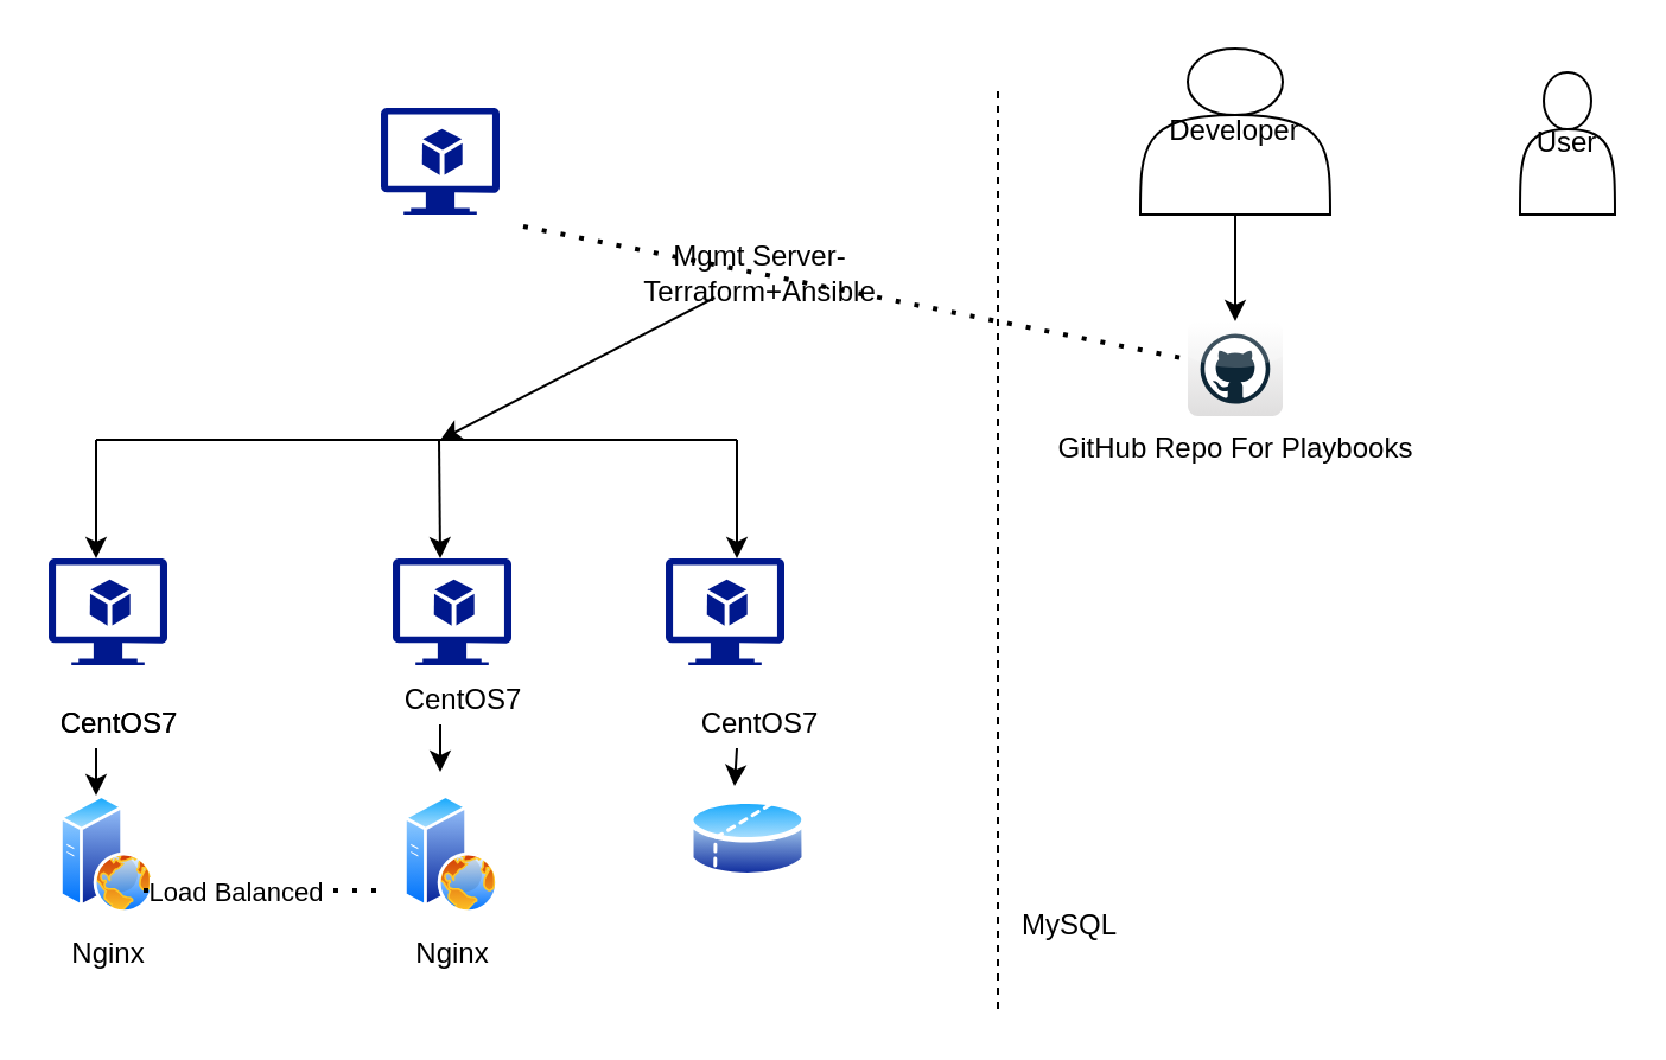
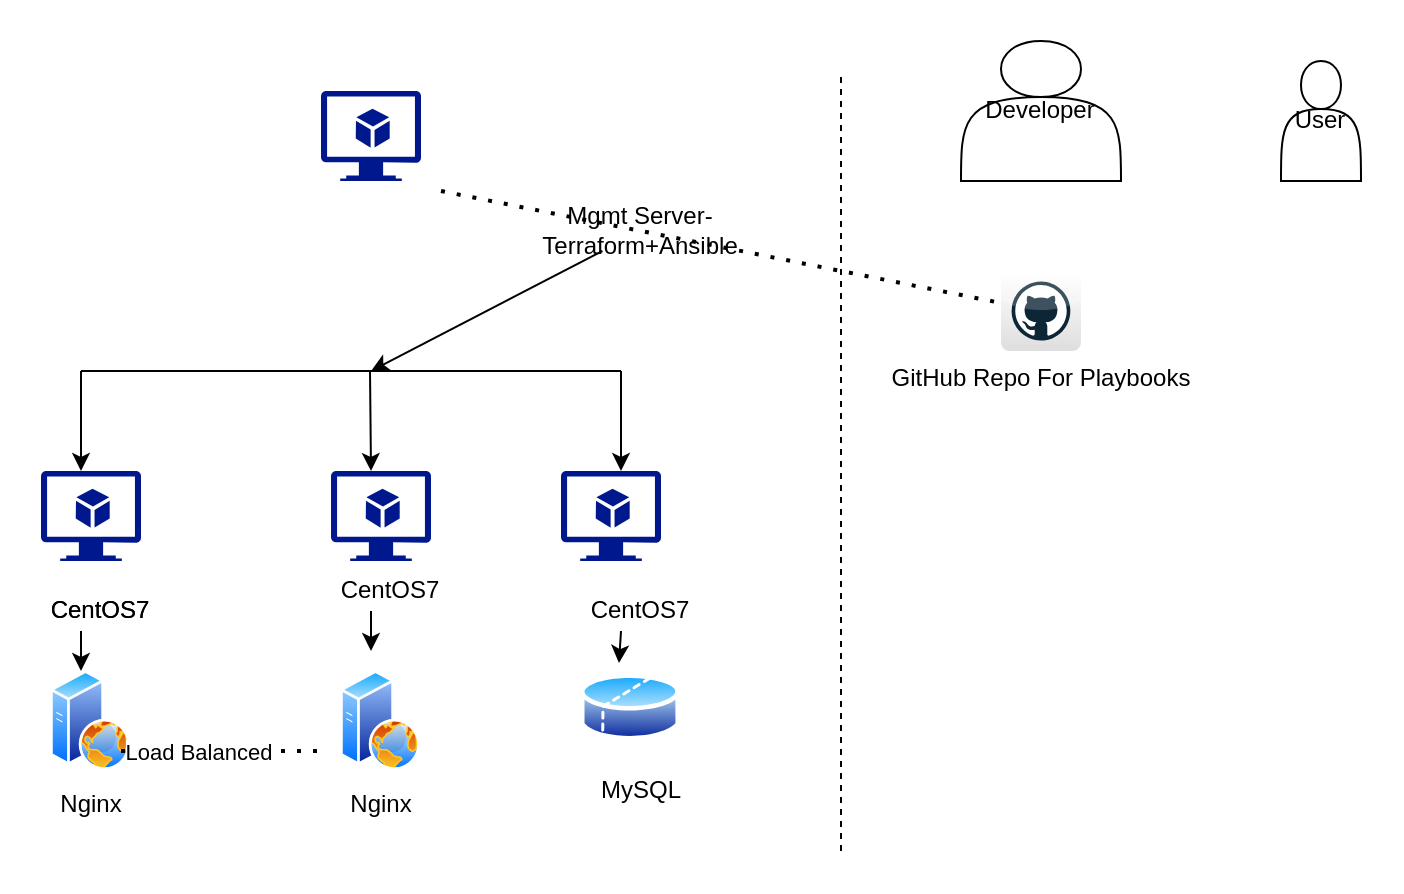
- <mxCell id="20" style="edgeStyle=none;rounded=0;orthogonalLoop=1;jettySize=auto;html=1;exitX=0.5;exitY=1;exitDx=0;exitDy=0;" edge="1" parent="1" source="21" target="23"><mxGeometry relative="1" as="geometry" /></mxCell>
- <mxCell id="30" value="MySQL" style="text;html=1;align=center;verticalAlign=middle;resizable=0;points=[];autosize=1;" vertex="1" parent="1"><mxGeometry x="425" y="380" width="50" height="20" as="geometry" /></mxCell>
+ <mxCell id="30" value="MySQL" style="text;html=1;align=center;verticalAlign=middle;resizable=0;points=[];autosize=1;" vertex="1" parent="1"><mxGeometry x="295" y="385" width="50" height="20" as="geometry" /></mxCell>
